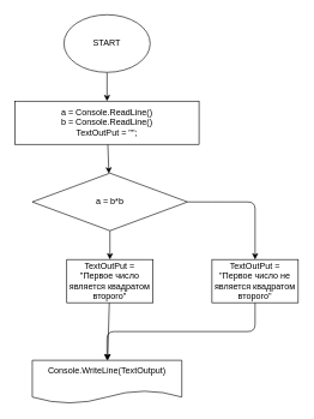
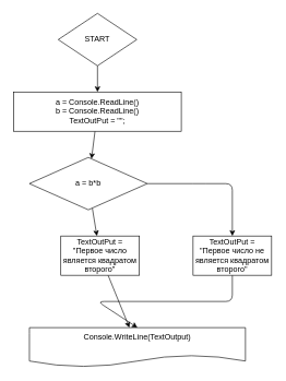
- <mxCell id="3" value="START" style="ellipse;whiteSpace=wrap;html=1;" vertex="1" parent="1"><mxGeometry x="88" y="20" width="120" height="80" as="geometry" /></mxCell>
+ <mxCell id="3" value="START" style="rhombus;whiteSpace=wrap;html=1;" vertex="1" parent="1"><mxGeometry x="88" y="20" width="120" height="80" as="geometry" /></mxCell>
- <mxCell id="8" value="a = b*b" style="rhombus;whiteSpace=wrap;html=1;" vertex="1" parent="1"><mxGeometry x="44" y="240" width="216" height="80" as="geometry" /></mxCell>
+ <mxCell id="8" value="a = b*b" style="rhombus;whiteSpace=wrap;html=1;" vertex="1" parent="1"><mxGeometry x="44" y="240" width="180" height="80" as="geometry" /></mxCell>
- <mxCell id="13" value="&lt;span&gt;Console.WriteLine(TextOutput)&lt;br&gt;&lt;br&gt;&lt;/span&gt;" style="shape=document;whiteSpace=wrap;html=1;boundedLbl=1;" vertex="1" parent="1"><mxGeometry x="44" y="500" width="208" height="60" as="geometry" /></mxCell>
+ <mxCell id="13" value="&lt;span&gt;Console.WriteLine(TextOutput)&lt;br&gt;&lt;br&gt;&lt;/span&gt;" style="shape=document;whiteSpace=wrap;html=1;boundedLbl=1;" vertex="1" parent="1"><mxGeometry x="44" y="500" width="330" height="60" as="geometry" /></mxCell>
